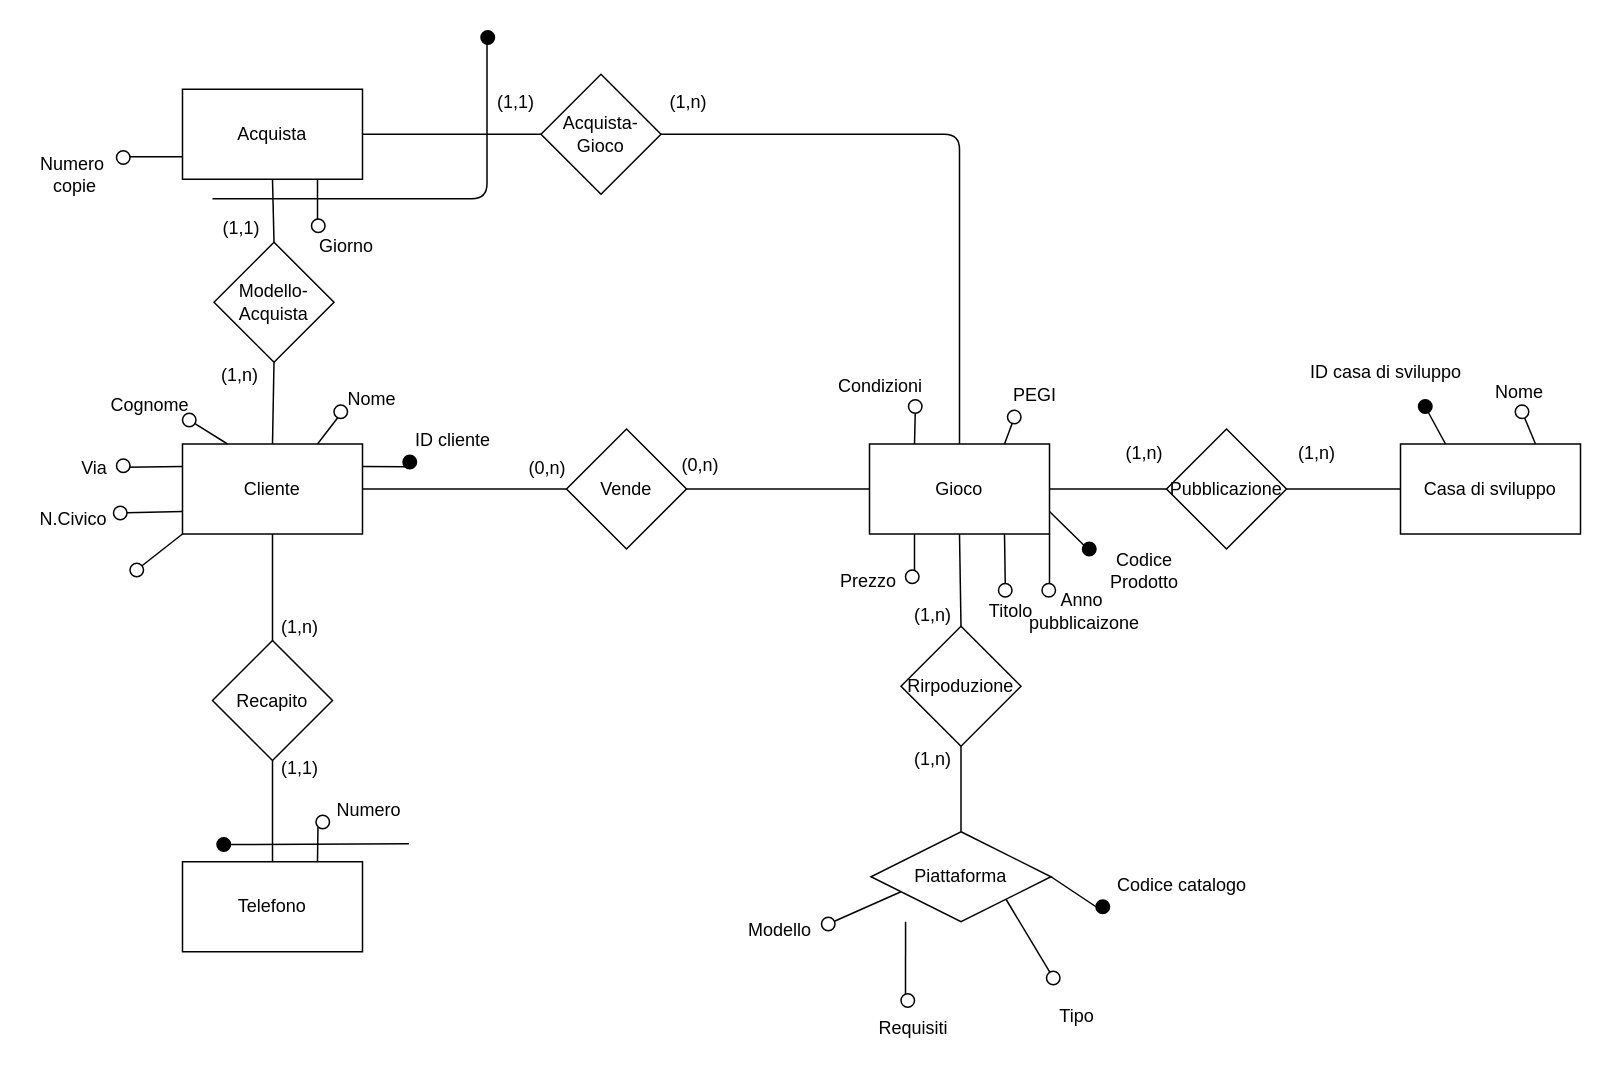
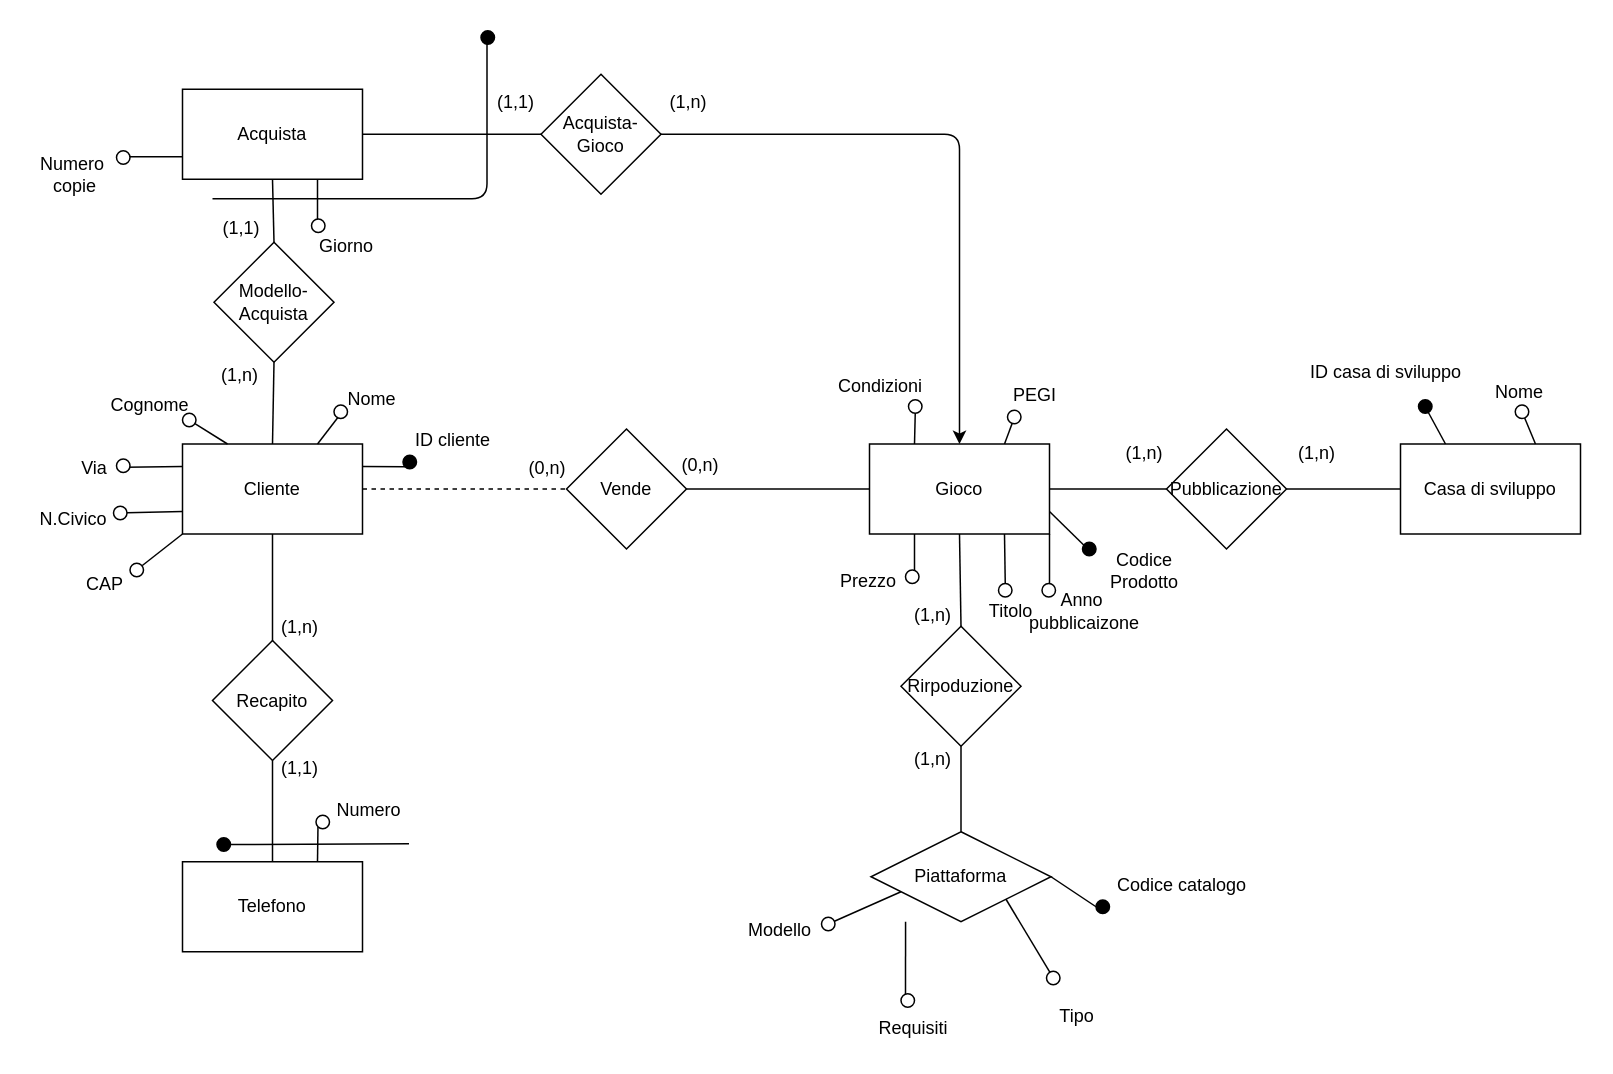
- <mxCell id="84" value="" style="endArrow=none;html=1;exitX=1;exitY=0.5;exitDx=0;exitDy=0;entryX=0.5;entryY=0;entryDx=0;entryDy=0;" parent="1" source="83" target="29" edge="1"><mxGeometry width="50" height="50" relative="1" as="geometry"><mxPoint x="261" y="121" as="sourcePoint" /><mxPoint x="311" y="71" as="targetPoint" /><Array as="points"><mxPoint x="639" y="89" /></Array></mxGeometry></mxCell>
+ <mxCell id="84" value="" style="endArrow=classic;html=1;exitX=1;exitY=0.5;exitDx=0;exitDy=0;entryX=0.5;entryY=0;entryDx=0;entryDy=0;" parent="1" source="83" target="29" edge="1"><mxGeometry width="50" height="50" relative="1" as="geometry"><mxPoint x="261" y="121" as="sourcePoint" /><mxPoint x="311" y="71" as="targetPoint" /><Array as="points"><mxPoint x="639" y="89" /></Array></mxGeometry></mxCell>
- <mxCell id="65" value="" style="endArrow=none;html=1;exitX=1;exitY=0.5;exitDx=0;exitDy=0;entryX=0;entryY=0.5;entryDx=0;entryDy=0;" parent="1" source="2" target="64" edge="1"><mxGeometry width="50" height="50" relative="1" as="geometry"><mxPoint x="423" y="430" as="sourcePoint" /><mxPoint x="473" y="380" as="targetPoint" /></mxGeometry></mxCell>
+ <mxCell id="65" value="" style="endArrow=none;html=1;exitX=1;exitY=0.5;exitDx=0;exitDy=0;entryX=0;entryY=0.5;entryDx=0;entryDy=0;dashed=1;" parent="1" source="2" target="64" edge="1"><mxGeometry width="50" height="50" relative="1" as="geometry"><mxPoint x="423" y="430" as="sourcePoint" /><mxPoint x="473" y="380" as="targetPoint" /></mxGeometry></mxCell>
+ <mxCell id="21" value="CAP" style="text;html=1;align=center;verticalAlign=middle;resizable=0;points=[];autosize=1;" parent="1" vertex="1"><mxGeometry x="51" y="379.5" width="35" height="18" as="geometry" /></mxCell>
